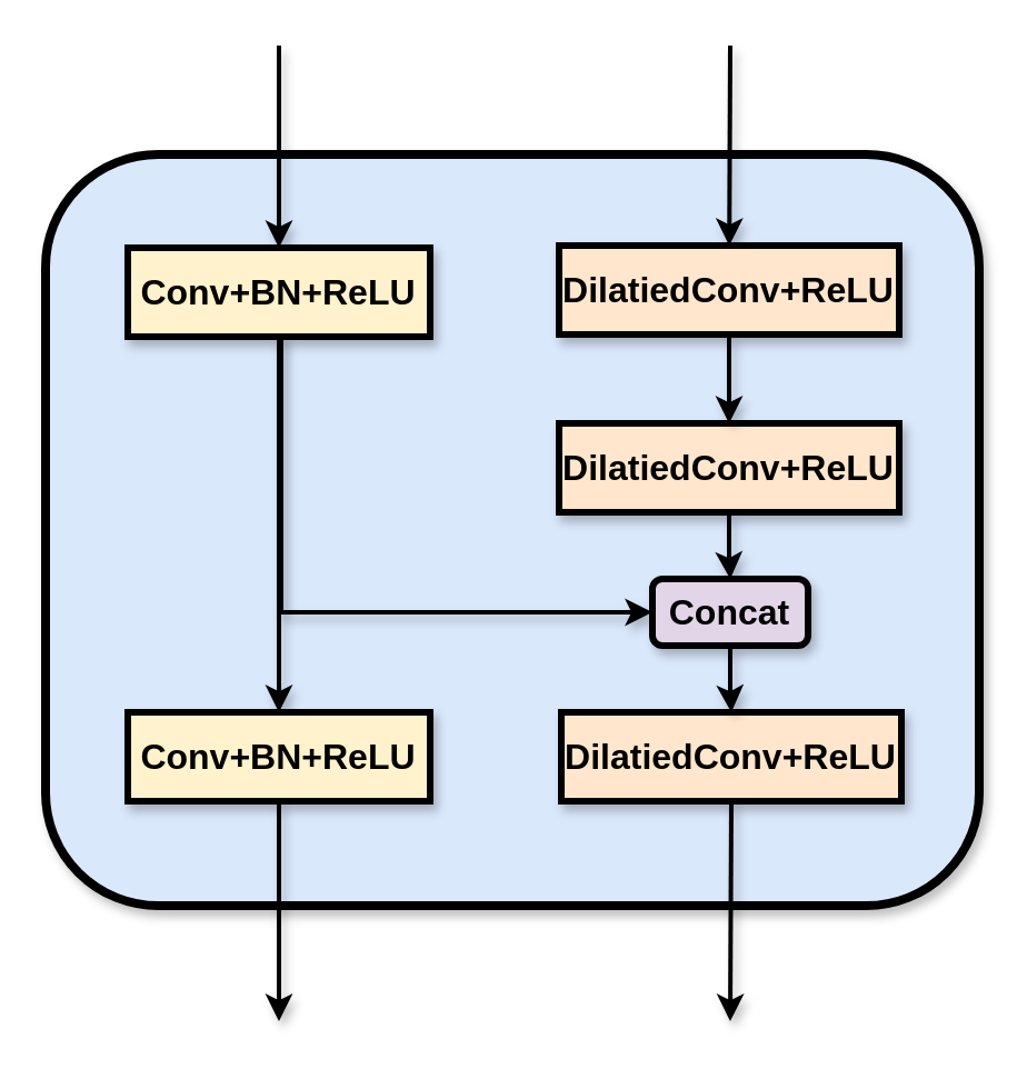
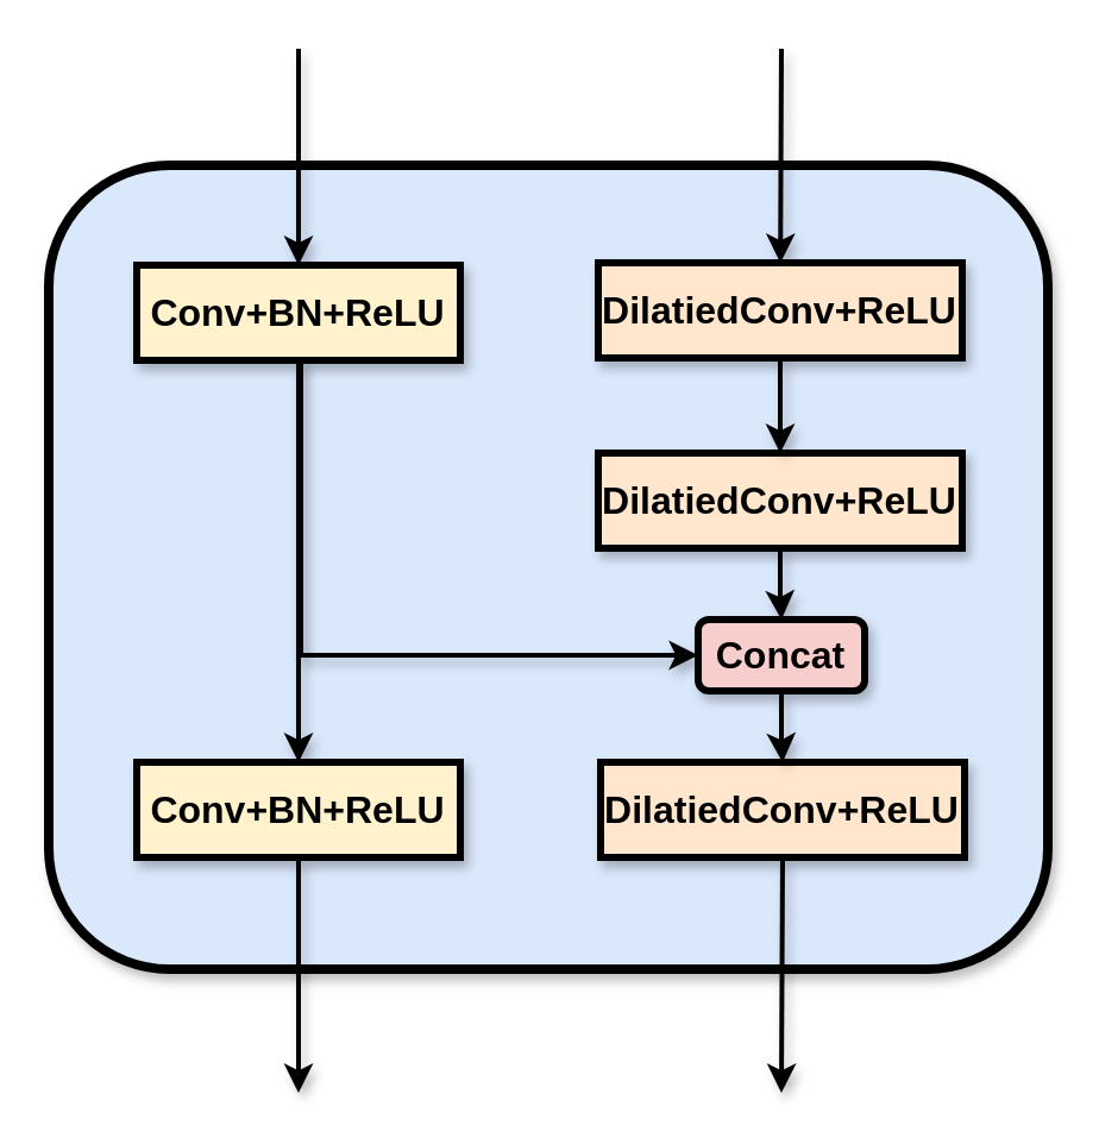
- <mxCell id="17" value="Concat" style="rounded=1;whiteSpace=wrap;html=1;strokeWidth=3;shadow=1;fillColor=#e1d5e7;strokeColor=#000000;fontSize=16;fontStyle=1" vertex="1" parent="1"><mxGeometry x="293" y="260" width="70" height="30" as="geometry" /></mxCell>
+ <mxCell id="17" value="Concat" style="rounded=1;whiteSpace=wrap;html=1;strokeWidth=3;shadow=1;fillColor=#f8cecc;strokeColor=#000000;fontSize=16;fontStyle=1;" vertex="1" parent="1"><mxGeometry x="293" y="260" width="70" height="30" as="geometry" /></mxCell>
